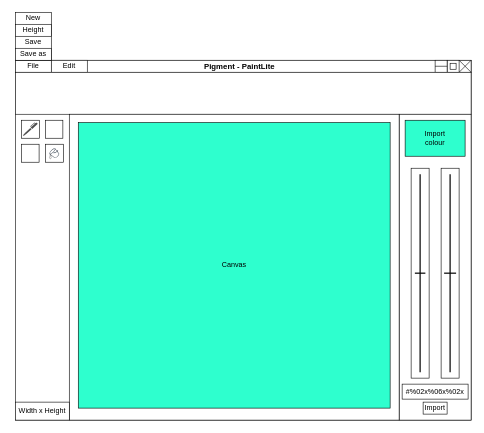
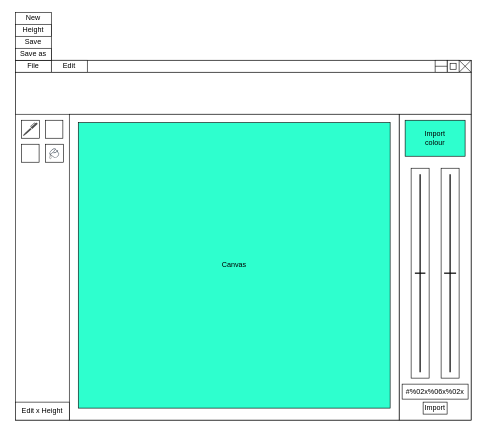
- <mxCell id="9" value="&lt;font style=&quot;font-size: 13px;&quot;&gt;&lt;b&gt;Pigment - PaintLite&lt;/b&gt;&lt;/font&gt;" style="text;html=1;align=center;verticalAlign=middle;whiteSpace=wrap;rounded=0;" vertex="1" parent="1"><mxGeometry x="324" y="100" width="150" height="20" as="geometry" /></mxCell>
- <mxCell id="48" value="Width x Height" style="text;html=1;align=center;verticalAlign=middle;whiteSpace=wrap;rounded=0;" vertex="1" parent="1"><mxGeometry x="20.17" y="670" width="99.67" height="30" as="geometry" /></mxCell>
+ <mxCell id="48" value="Edit x Height" style="text;html=1;align=center;verticalAlign=middle;whiteSpace=wrap;rounded=0;" vertex="1" parent="1"><mxGeometry x="20.17" y="670" width="99.67" height="30" as="geometry" /></mxCell>
